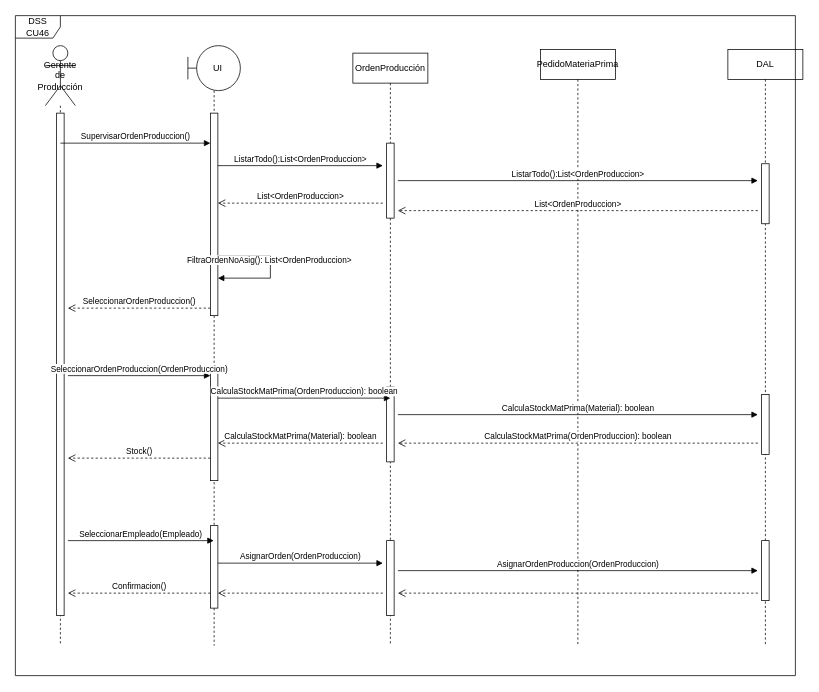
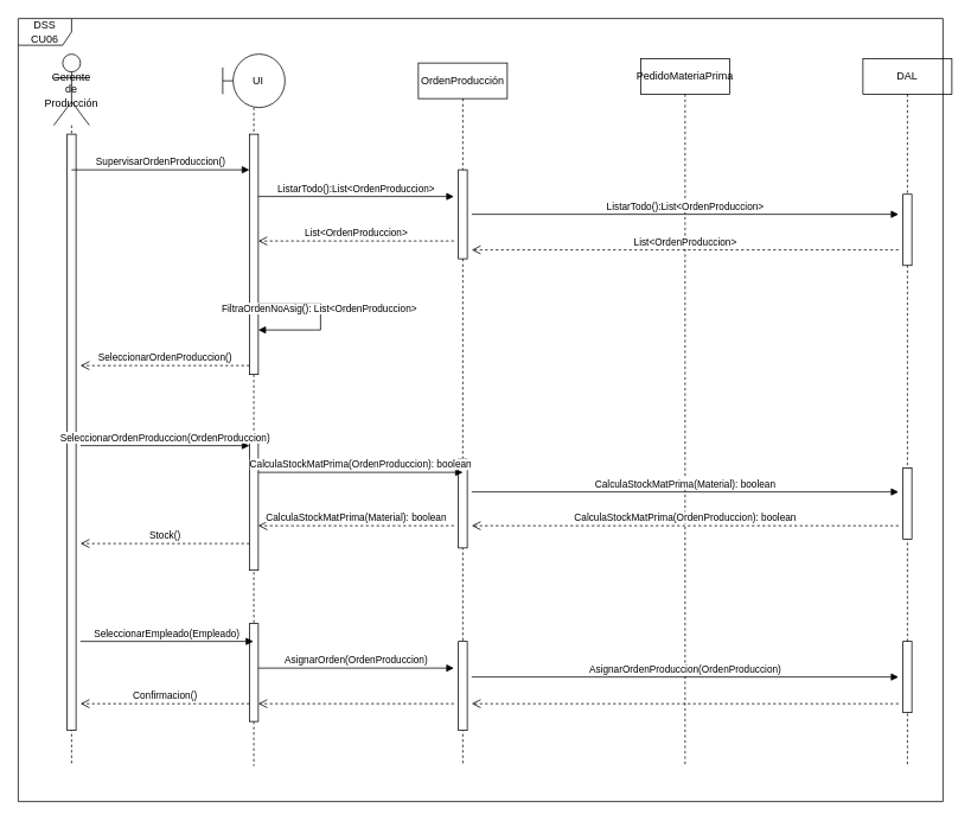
- <mxCell id="36" value="DSS CU46" style="shape=umlFrame;whiteSpace=wrap;html=1;pointerEvents=0;" vertex="1" parent="1"><mxGeometry x="20" y="20" width="1040" height="880" as="geometry" /></mxCell>
+ <mxCell id="36" value="DSS CU06" style="shape=umlFrame;whiteSpace=wrap;html=1;pointerEvents=0;" vertex="1" parent="1"><mxGeometry x="20" y="20" width="1040" height="880" as="geometry" /></mxCell>
